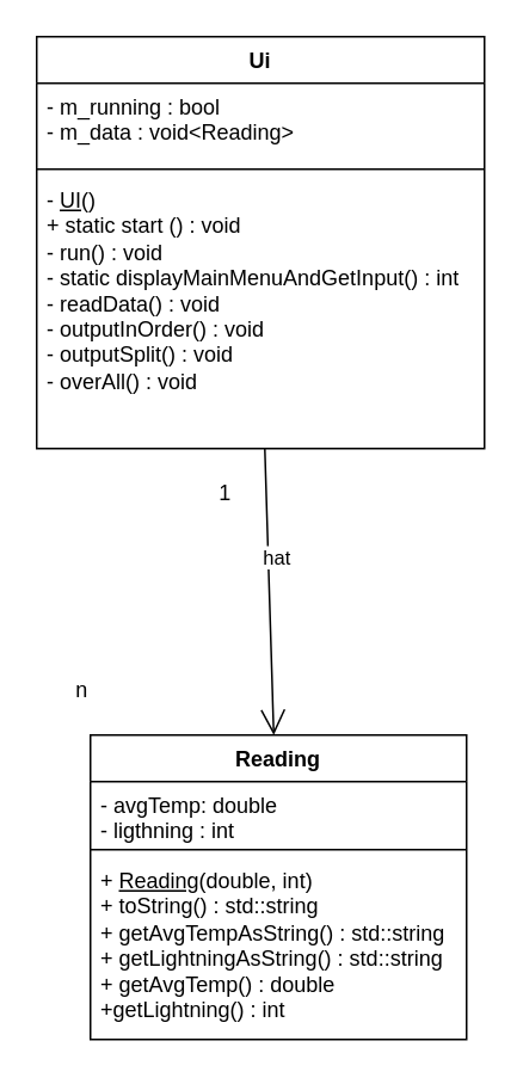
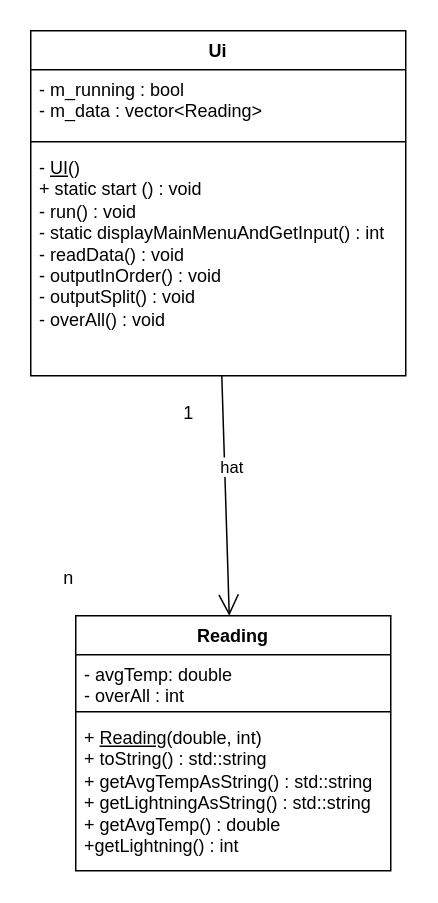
- <mxCell id="11" value="- m_running : bool&lt;br&gt;- m_data : void&amp;lt;Reading&amp;gt;" style="text;strokeColor=none;fillColor=none;align=left;verticalAlign=top;spacingLeft=4;spacingRight=4;overflow=hidden;rotatable=0;points=[[0,0.5],[1,0.5]];portConstraint=eastwest;whiteSpace=wrap;html=1;" vertex="1" parent="10"><mxGeometry y="26" width="250" height="44" as="geometry" /></mxCell>
+ <mxCell id="11" value="- m_running : bool&lt;br&gt;- m_data : vector&amp;lt;Reading&amp;gt;" style="text;strokeColor=none;fillColor=none;align=left;verticalAlign=top;spacingLeft=4;spacingRight=4;overflow=hidden;rotatable=0;points=[[0,0.5],[1,0.5]];portConstraint=eastwest;whiteSpace=wrap;html=1;" vertex="1" parent="10"><mxGeometry y="26" width="250" height="44" as="geometry" /></mxCell>
- <mxCell id="3" value="- avgTemp: double&lt;br&gt;- ligthning : int" style="text;strokeColor=none;fillColor=none;align=left;verticalAlign=top;spacingLeft=4;spacingRight=4;overflow=hidden;rotatable=0;points=[[0,0.5],[1,0.5]];portConstraint=eastwest;whiteSpace=wrap;html=1;" vertex="1" parent="2"><mxGeometry y="26" width="210" height="34" as="geometry" /></mxCell>
+ <mxCell id="3" value="- avgTemp: double&lt;br&gt;- overAll : int" style="text;strokeColor=none;fillColor=none;align=left;verticalAlign=top;spacingLeft=4;spacingRight=4;overflow=hidden;rotatable=0;points=[[0,0.5],[1,0.5]];portConstraint=eastwest;whiteSpace=wrap;html=1;" vertex="1" parent="2"><mxGeometry y="26" width="210" height="34" as="geometry" /></mxCell>
